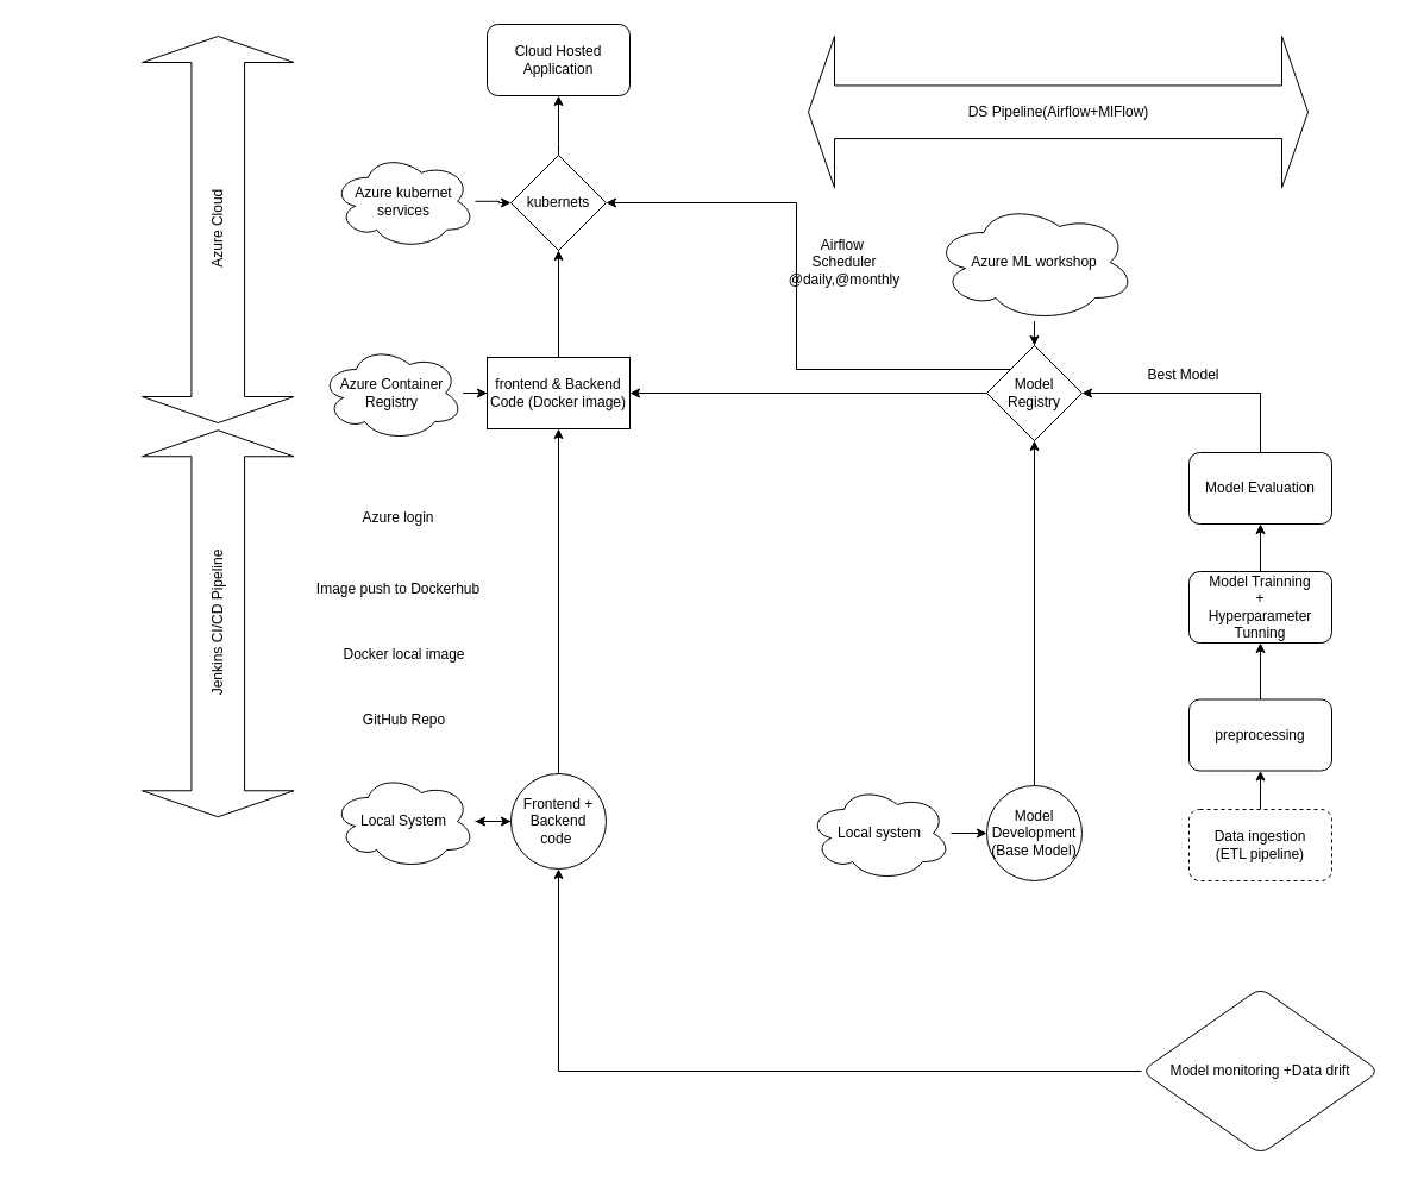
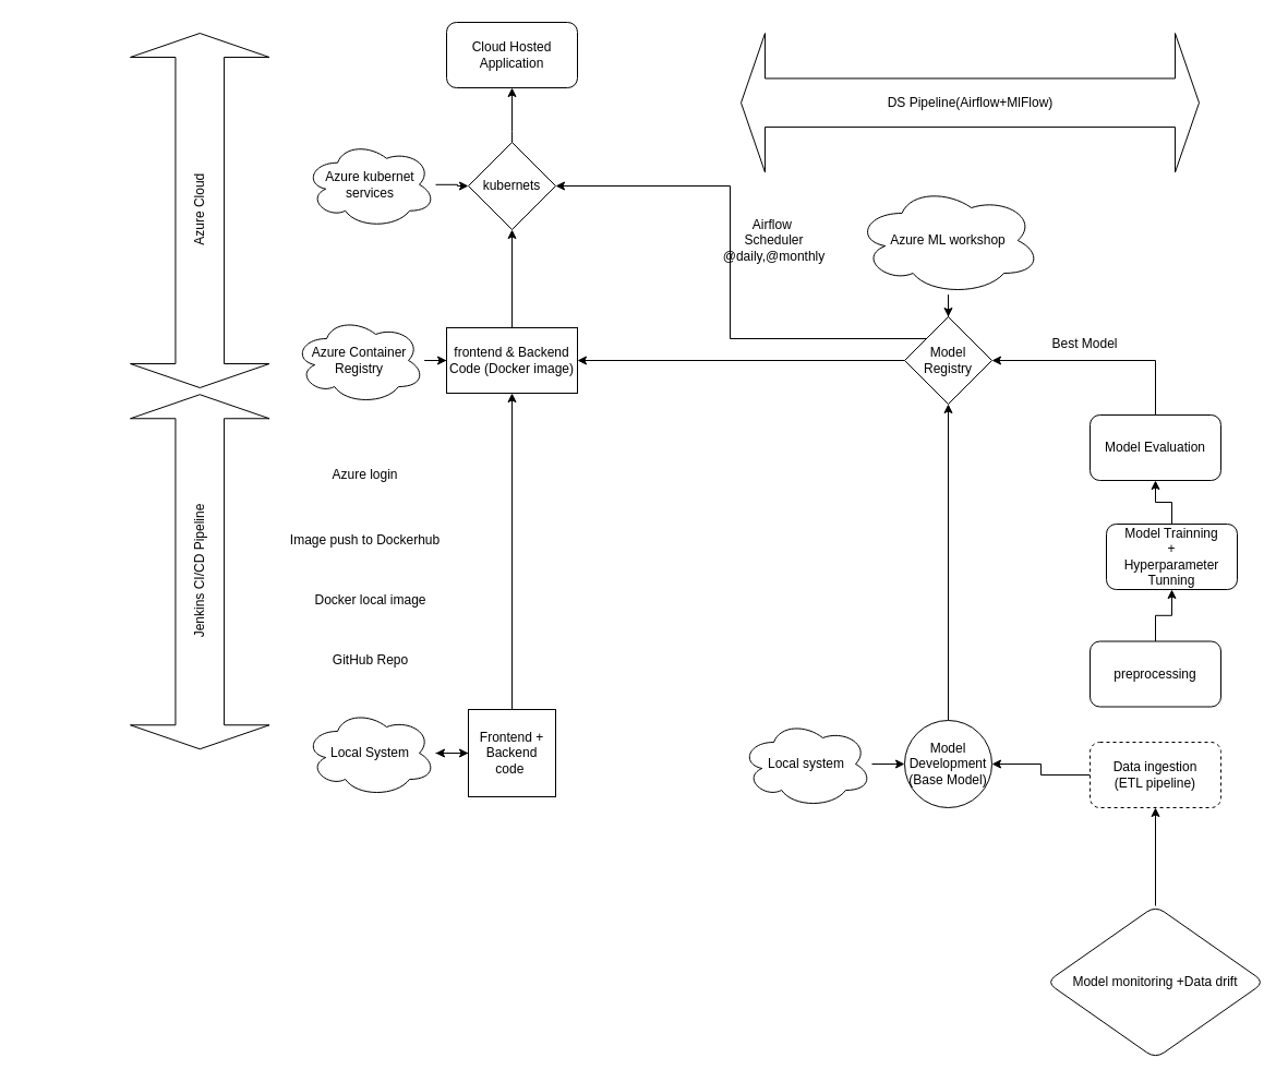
- <mxCell id="38" value="Model Trainning&lt;div&gt;+&lt;/div&gt;&lt;div&gt;Hyperparameter Tunning&lt;/div&gt;" style="rounded=1;whiteSpace=wrap;html=1;" vertex="1" parent="1"><mxGeometry x="999" y="480" width="120" height="60" as="geometry" /></mxCell>
+ <mxCell id="38" value="Model Trainning&lt;div&gt;+&lt;/div&gt;&lt;div&gt;Hyperparameter Tunning&lt;/div&gt;" style="rounded=1;whiteSpace=wrap;html=1;" vertex="1" parent="1"><mxGeometry x="1014" y="480" width="120" height="60" as="geometry" /></mxCell>
- <mxCell id="32" value="" style="edgeStyle=orthogonalEdgeStyle;rounded=0;orthogonalLoop=1;jettySize=auto;html=1;" edge="1" parent="1" source="34" target="36"><mxGeometry relative="1" as="geometry" /></mxCell>
+ <mxCell id="32" value="" style="edgeStyle=orthogonalEdgeStyle;rounded=0;orthogonalLoop=1;jettySize=auto;html=1;" edge="1" parent="1" source="34" target="27"><mxGeometry relative="1" as="geometry" /></mxCell>
- <mxCell id="14" value="Frontend + Backend code&amp;nbsp;" style="ellipse;whiteSpace=wrap;html=1;" vertex="1" parent="1"><mxGeometry x="429" y="650" width="80" height="80" as="geometry" /></mxCell>
+ <mxCell id="14" value="Frontend + Backend code&amp;nbsp;" style="whiteSpace=wrap;html=1;rounded=0;" vertex="1" parent="1"><mxGeometry x="429" y="650" width="80" height="80" as="geometry" /></mxCell>
- <mxCell id="33" value="" style="edgeStyle=orthogonalEdgeStyle;rounded=0;orthogonalLoop=1;jettySize=auto;html=1;" edge="1" parent="1" source="41" target="14"><mxGeometry relative="1" as="geometry" /></mxCell>
+ <mxCell id="33" value="" style="edgeStyle=orthogonalEdgeStyle;rounded=0;orthogonalLoop=1;jettySize=auto;html=1;" edge="1" parent="1" source="41" target="34"><mxGeometry relative="1" as="geometry" /></mxCell>
